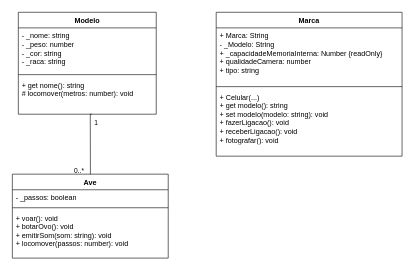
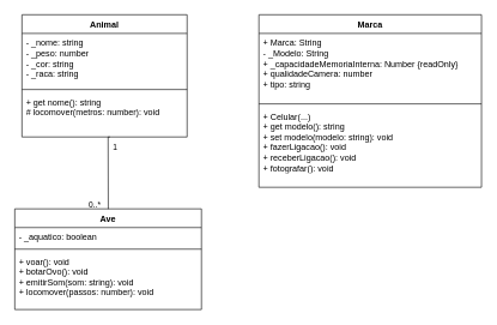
- <mxCell id="9" value="Modelo" style="swimlane;fontStyle=1;align=center;verticalAlign=top;childLayout=stackLayout;horizontal=1;startSize=26;horizontalStack=0;resizeParent=1;resizeParentMax=0;resizeLast=0;collapsible=1;marginBottom=0;whiteSpace=wrap;html=1;" vertex="1" parent="1"><mxGeometry x="30" y="20" width="230" height="170" as="geometry" /></mxCell>
+ <mxCell id="9" value="Animal" style="swimlane;fontStyle=1;align=center;verticalAlign=top;childLayout=stackLayout;horizontal=1;startSize=26;horizontalStack=0;resizeParent=1;resizeParentMax=0;resizeLast=0;collapsible=1;marginBottom=0;whiteSpace=wrap;html=1;" vertex="1" parent="1"><mxGeometry x="30" y="20" width="230" height="170" as="geometry" /></mxCell>
- <mxCell id="14" value="&lt;div&gt;- _passos: boolean&lt;/div&gt;&lt;div&gt;&lt;br&gt;&lt;/div&gt;" style="text;strokeColor=none;fillColor=none;align=left;verticalAlign=top;spacingLeft=4;spacingRight=4;overflow=hidden;rotatable=0;points=[[0,0.5],[1,0.5]];portConstraint=eastwest;whiteSpace=wrap;html=1;" vertex="1" parent="13"><mxGeometry y="26" width="260" height="26" as="geometry" /></mxCell>
+ <mxCell id="14" value="&lt;div&gt;- _aquatico: boolean&lt;/div&gt;&lt;div&gt;&lt;br&gt;&lt;/div&gt;" style="text;strokeColor=none;fillColor=none;align=left;verticalAlign=top;spacingLeft=4;spacingRight=4;overflow=hidden;rotatable=0;points=[[0,0.5],[1,0.5]];portConstraint=eastwest;whiteSpace=wrap;html=1;" vertex="1" parent="13"><mxGeometry y="26" width="260" height="26" as="geometry" /></mxCell>
